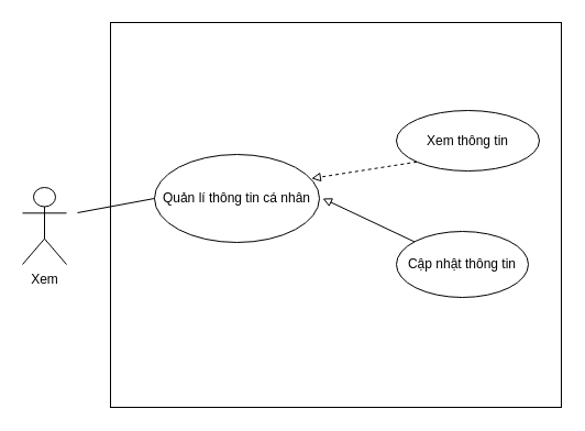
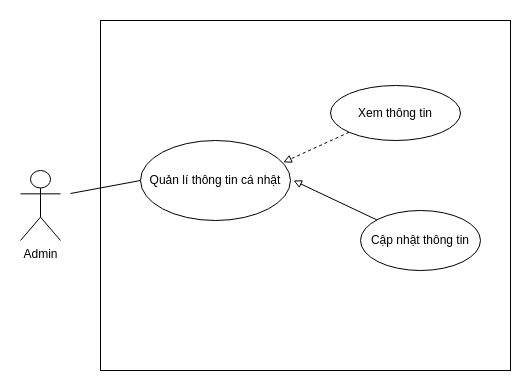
- <mxCell id="5" value="Xem thông tin" style="ellipse;whiteSpace=wrap;html=1;" vertex="1" parent="1"><mxGeometry x="360" y="100" width="130" height="55" as="geometry" /></mxCell>
+ <mxCell id="5" value="Xem thông tin" style="ellipse;whiteSpace=wrap;html=1;" vertex="1" parent="1"><mxGeometry x="330" y="85" width="130" height="55" as="geometry" /></mxCell>
- <mxCell id="4" value="Quản lí thông tin cá nhân" style="ellipse;whiteSpace=wrap;html=1;" vertex="1" parent="1"><mxGeometry x="140" y="140" width="150" height="80" as="geometry" /></mxCell>
+ <mxCell id="4" value="Quản lí thông tin cá nhật" style="ellipse;whiteSpace=wrap;html=1;" vertex="1" parent="1"><mxGeometry x="140" y="140" width="150" height="80" as="geometry" /></mxCell>
- <mxCell id="2" value="Xem" style="shape=umlActor;verticalLabelPosition=bottom;labelBackgroundColor=#ffffff;verticalAlign=top;html=1;outlineConnect=0;" vertex="1" parent="1"><mxGeometry x="20" y="170" width="40" height="70" as="geometry" /></mxCell>
+ <mxCell id="2" value="Admin" style="shape=umlActor;verticalLabelPosition=bottom;labelBackgroundColor=#ffffff;verticalAlign=top;html=1;outlineConnect=0;" vertex="1" parent="1"><mxGeometry x="20" y="170" width="40" height="70" as="geometry" /></mxCell>
